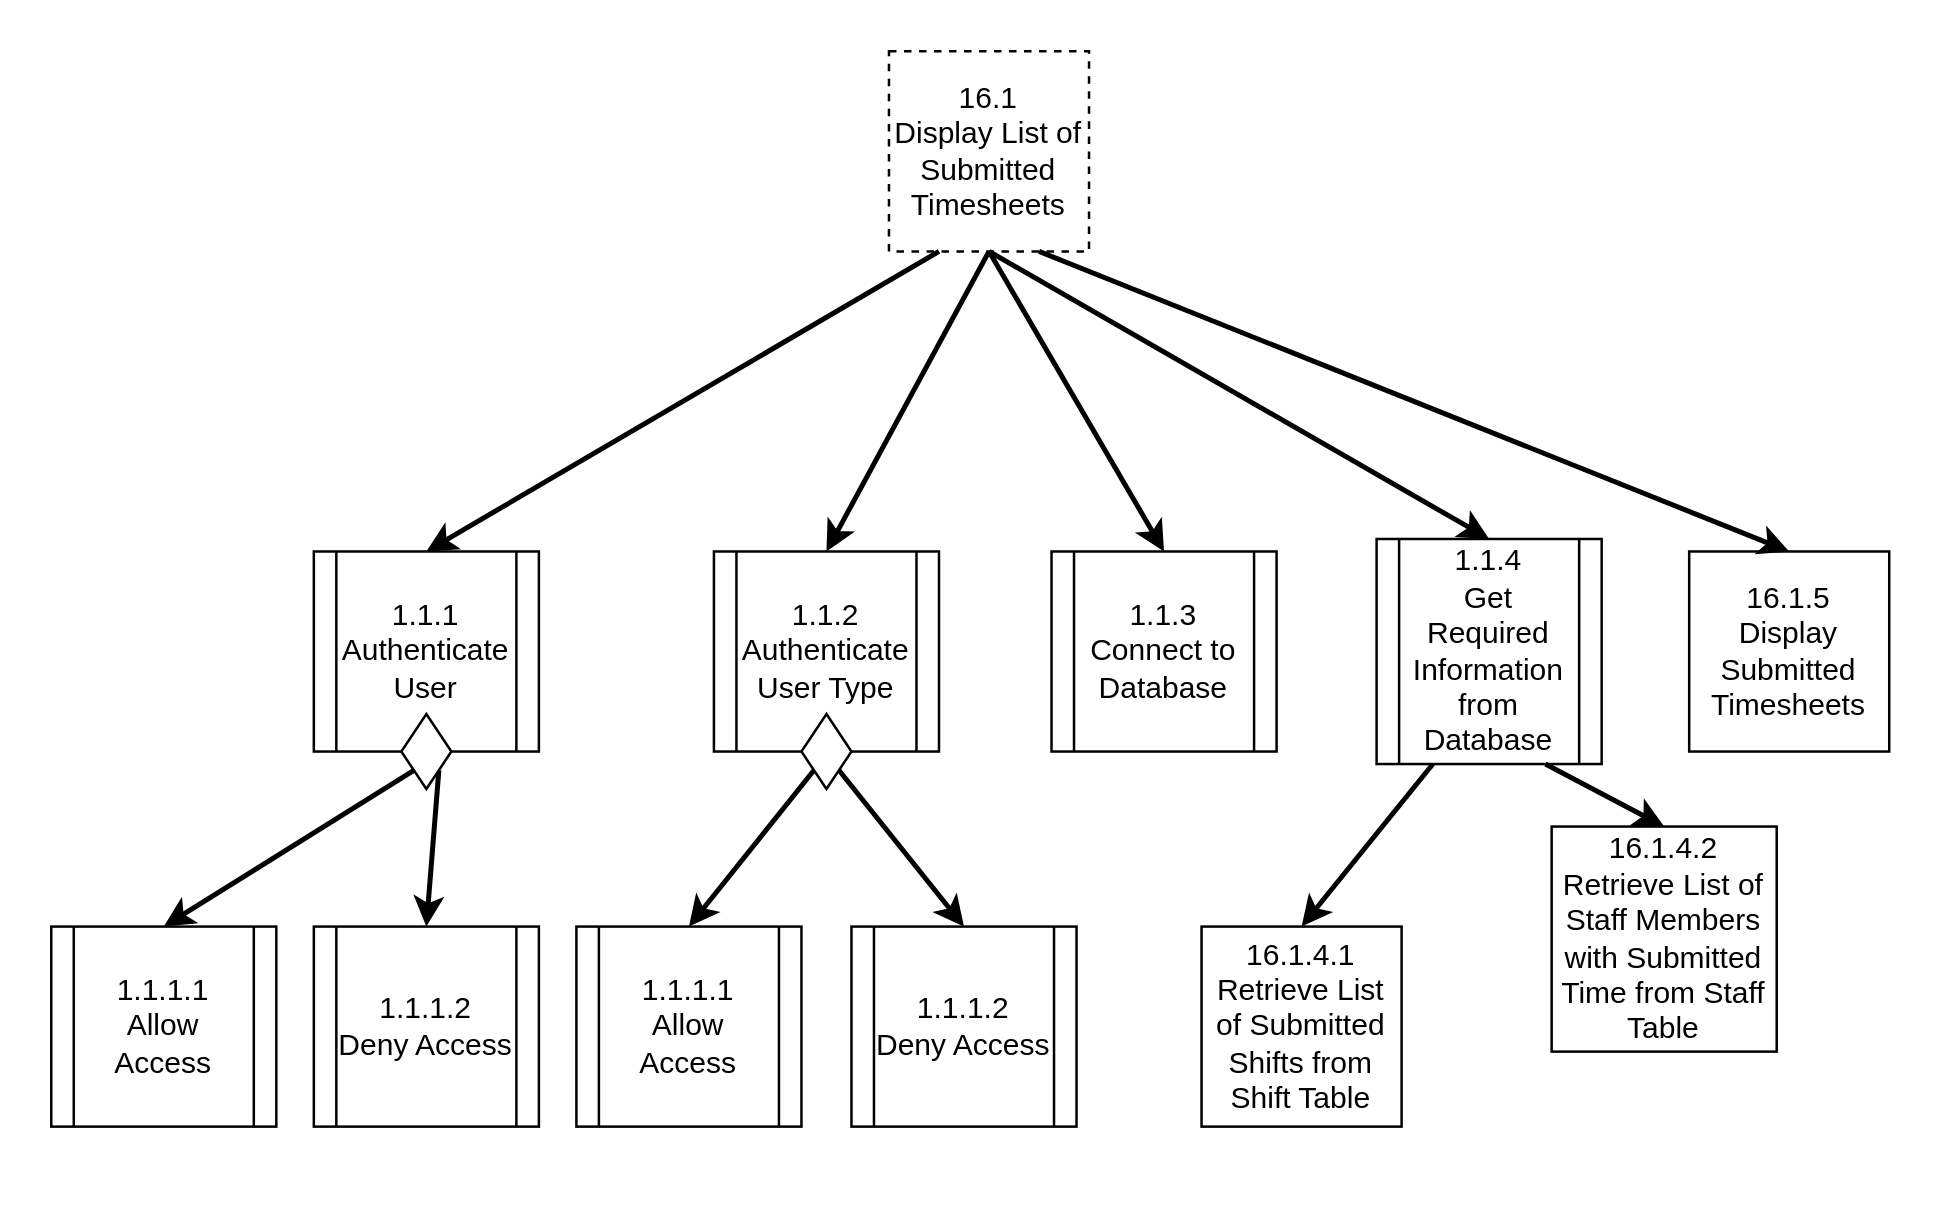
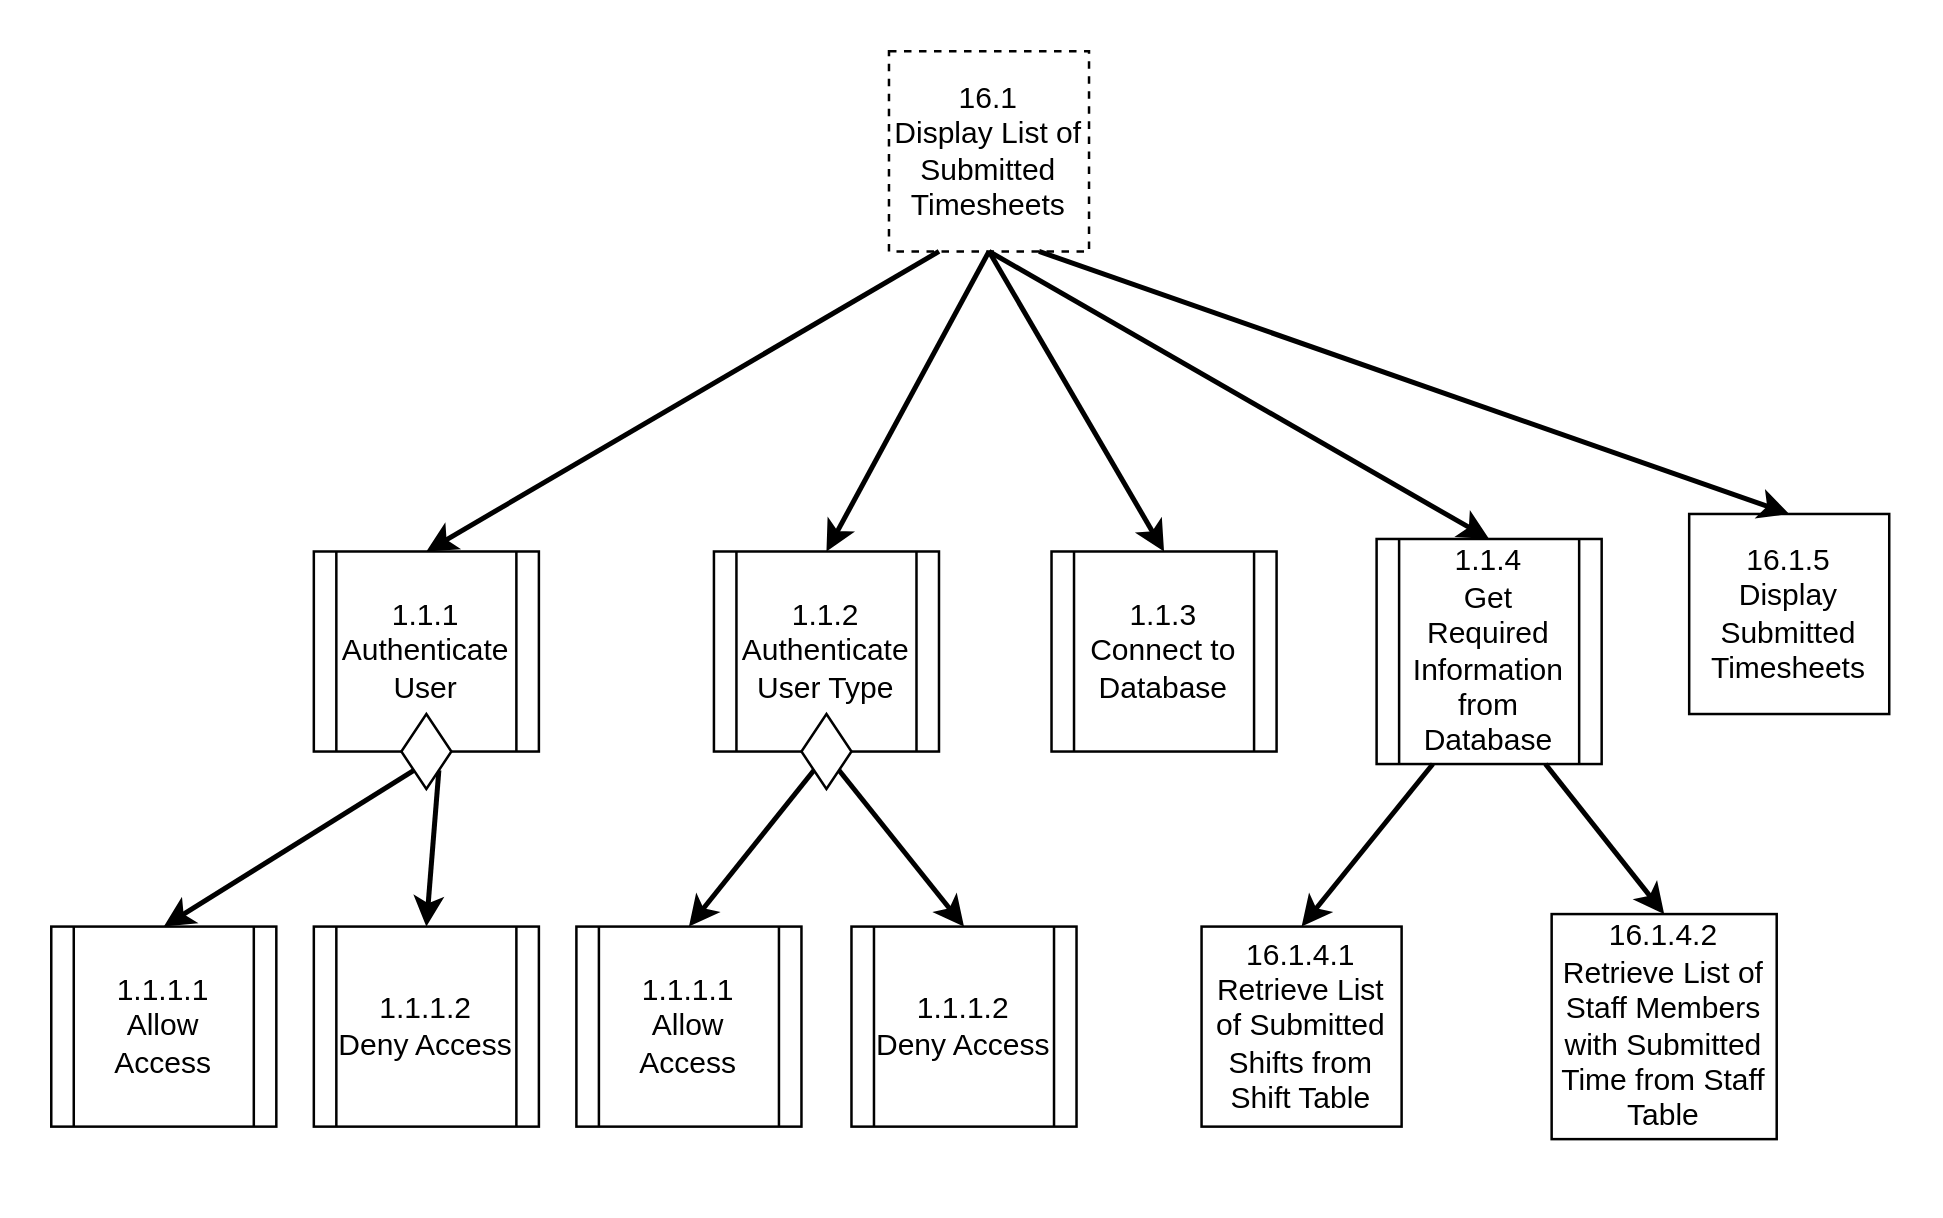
- <mxCell id="4" value="16.1.5&lt;br&gt;Display Submitted Timesheets" style="whiteSpace=wrap;html=1;aspect=fixed;" vertex="1" parent="1"><mxGeometry x="675" y="220" width="80" height="80" as="geometry" /></mxCell>
+ <mxCell id="4" value="16.1.5&lt;br&gt;Display Submitted Timesheets" style="whiteSpace=wrap;html=1;aspect=fixed;" vertex="1" parent="1"><mxGeometry x="675" y="205" width="80" height="80" as="geometry" /></mxCell>
- <mxCell id="28" value="16.1.4.2&lt;br&gt;Retrieve List of Staff Members with Submitted Time from Staff Table" style="whiteSpace=wrap;html=1;aspect=fixed;" vertex="1" parent="1"><mxGeometry x="620" y="330" width="90" height="90" as="geometry" /></mxCell>
+ <mxCell id="28" value="16.1.4.2&lt;br&gt;Retrieve List of Staff Members with Submitted Time from Staff Table" style="whiteSpace=wrap;html=1;aspect=fixed;" vertex="1" parent="1"><mxGeometry x="620" y="365" width="90" height="90" as="geometry" /></mxCell>
